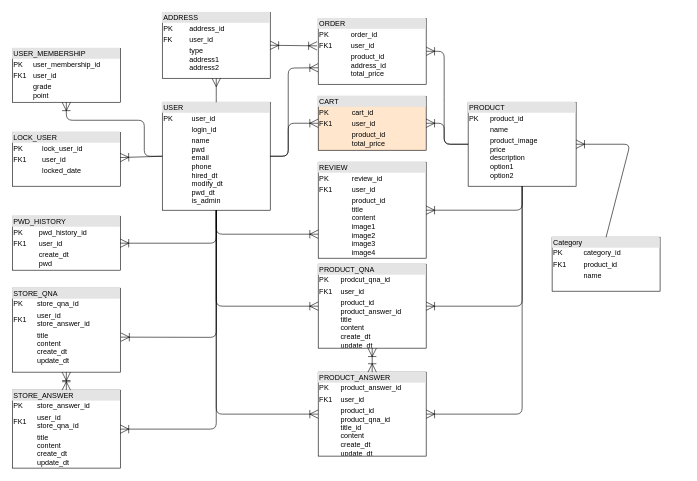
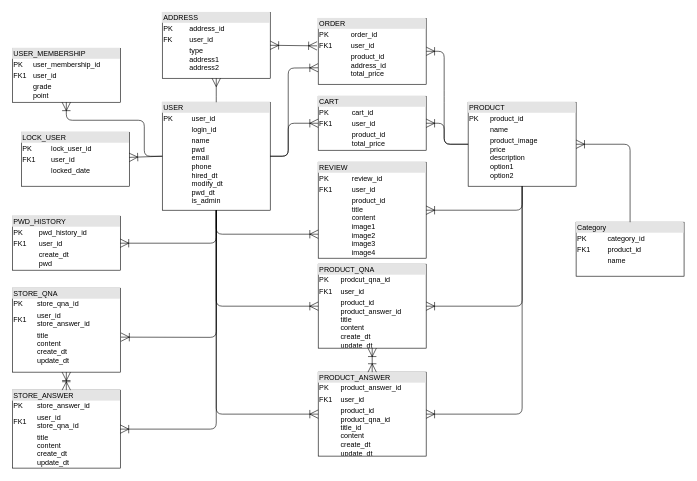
- <mxCell id="14" value="&lt;div style=&quot;box-sizing: border-box ; width: 100% ; background: #e4e4e4 ; padding: 2px&quot;&gt;CART&lt;/div&gt;&lt;table style=&quot;width: 100% ; font-size: 1em&quot; cellpadding=&quot;2&quot; cellspacing=&quot;0&quot;&gt;&lt;tbody&gt;&lt;tr&gt;&lt;td&gt;PK&lt;/td&gt;&lt;td&gt;cart_id&lt;/td&gt;&lt;/tr&gt;&lt;tr&gt;&lt;td&gt;FK1&lt;/td&gt;&lt;td&gt;user_id&lt;/td&gt;&lt;/tr&gt;&lt;tr&gt;&lt;td&gt;&lt;/td&gt;&lt;td&gt;product_id&lt;br&gt;total_price&lt;/td&gt;&lt;/tr&gt;&lt;/tbody&gt;&lt;/table&gt;" style="verticalAlign=top;align=left;overflow=fill;html=1;fillColor=#ffe6cc;" vertex="1" parent="1"><mxGeometry x="530" y="160" width="180" height="90" as="geometry" /></mxCell>
+ <mxCell id="14" value="&lt;div style=&quot;box-sizing: border-box ; width: 100% ; background: #e4e4e4 ; padding: 2px&quot;&gt;CART&lt;/div&gt;&lt;table style=&quot;width: 100% ; font-size: 1em&quot; cellpadding=&quot;2&quot; cellspacing=&quot;0&quot;&gt;&lt;tbody&gt;&lt;tr&gt;&lt;td&gt;PK&lt;/td&gt;&lt;td&gt;cart_id&lt;/td&gt;&lt;/tr&gt;&lt;tr&gt;&lt;td&gt;FK1&lt;/td&gt;&lt;td&gt;user_id&lt;/td&gt;&lt;/tr&gt;&lt;tr&gt;&lt;td&gt;&lt;/td&gt;&lt;td&gt;product_id&lt;br&gt;total_price&lt;/td&gt;&lt;/tr&gt;&lt;/tbody&gt;&lt;/table&gt;" style="verticalAlign=top;align=left;overflow=fill;html=1;" vertex="1" parent="1"><mxGeometry x="530" y="160" width="180" height="90" as="geometry" /></mxCell>
- <mxCell id="4" value="&lt;div style=&quot;box-sizing: border-box ; width: 100% ; background: #e4e4e4 ; padding: 2px&quot;&gt;LOCK_USER&lt;/div&gt;&lt;table style=&quot;width: 100% ; font-size: 1em&quot; cellpadding=&quot;2&quot; cellspacing=&quot;0&quot;&gt;&lt;tbody&gt;&lt;tr&gt;&lt;td&gt;PK&lt;/td&gt;&lt;td&gt;lock_user_id&lt;/td&gt;&lt;/tr&gt;&lt;tr&gt;&lt;td&gt;FK1&lt;/td&gt;&lt;td&gt;user_id&lt;/td&gt;&lt;/tr&gt;&lt;tr&gt;&lt;td&gt;&lt;/td&gt;&lt;td&gt;locked_date&lt;/td&gt;&lt;/tr&gt;&lt;/tbody&gt;&lt;/table&gt;" style="verticalAlign=top;align=left;overflow=fill;html=1;" vertex="1" parent="1"><mxGeometry x="20" y="220" width="180" height="90" as="geometry" /></mxCell>
+ <mxCell id="4" value="&lt;div style=&quot;box-sizing: border-box ; width: 100% ; background: #e4e4e4 ; padding: 2px&quot;&gt;LOCK_USER&lt;/div&gt;&lt;table style=&quot;width: 100% ; font-size: 1em&quot; cellpadding=&quot;2&quot; cellspacing=&quot;0&quot;&gt;&lt;tbody&gt;&lt;tr&gt;&lt;td&gt;PK&lt;/td&gt;&lt;td&gt;lock_user_id&lt;/td&gt;&lt;/tr&gt;&lt;tr&gt;&lt;td&gt;FK1&lt;/td&gt;&lt;td&gt;user_id&lt;/td&gt;&lt;/tr&gt;&lt;tr&gt;&lt;td&gt;&lt;/td&gt;&lt;td&gt;locked_date&lt;/td&gt;&lt;/tr&gt;&lt;/tbody&gt;&lt;/table&gt;" style="verticalAlign=top;align=left;overflow=fill;html=1;" vertex="1" parent="1"><mxGeometry x="35" y="220" width="180" height="90" as="geometry" /></mxCell>
- <mxCell id="34" value="&lt;div style=&quot;box-sizing: border-box ; width: 100% ; background: #e4e4e4 ; padding: 2px&quot;&gt;Category&lt;/div&gt;&lt;table style=&quot;width: 100% ; font-size: 1em&quot; cellpadding=&quot;2&quot; cellspacing=&quot;0&quot;&gt;&lt;tbody&gt;&lt;tr&gt;&lt;td&gt;PK&lt;/td&gt;&lt;td&gt;category_id&lt;/td&gt;&lt;/tr&gt;&lt;tr&gt;&lt;td&gt;FK1&lt;/td&gt;&lt;td&gt;product_id&lt;/td&gt;&lt;/tr&gt;&lt;tr&gt;&lt;td&gt;&lt;/td&gt;&lt;td&gt;name&lt;/td&gt;&lt;/tr&gt;&lt;/tbody&gt;&lt;/table&gt;" style="verticalAlign=top;align=left;overflow=fill;html=1;" vertex="1" parent="1"><mxGeometry x="920" y="395" width="180" height="90" as="geometry" /></mxCell>
+ <mxCell id="34" value="&lt;div style=&quot;box-sizing: border-box ; width: 100% ; background: #e4e4e4 ; padding: 2px&quot;&gt;Category&lt;/div&gt;&lt;table style=&quot;width: 100% ; font-size: 1em&quot; cellpadding=&quot;2&quot; cellspacing=&quot;0&quot;&gt;&lt;tbody&gt;&lt;tr&gt;&lt;td&gt;PK&lt;/td&gt;&lt;td&gt;category_id&lt;/td&gt;&lt;/tr&gt;&lt;tr&gt;&lt;td&gt;FK1&lt;/td&gt;&lt;td&gt;product_id&lt;/td&gt;&lt;/tr&gt;&lt;tr&gt;&lt;td&gt;&lt;/td&gt;&lt;td&gt;name&lt;/td&gt;&lt;/tr&gt;&lt;/tbody&gt;&lt;/table&gt;" style="verticalAlign=top;align=left;overflow=fill;html=1;" vertex="1" parent="1"><mxGeometry x="960" y="370" width="180" height="90" as="geometry" /></mxCell>
